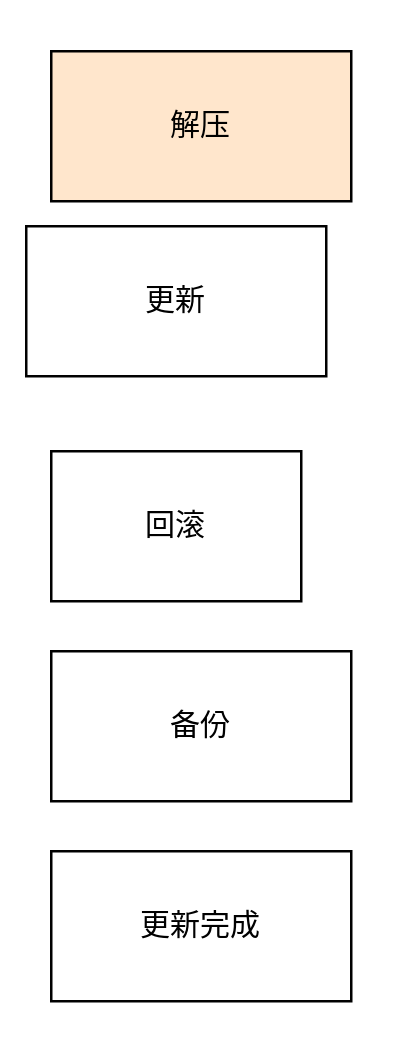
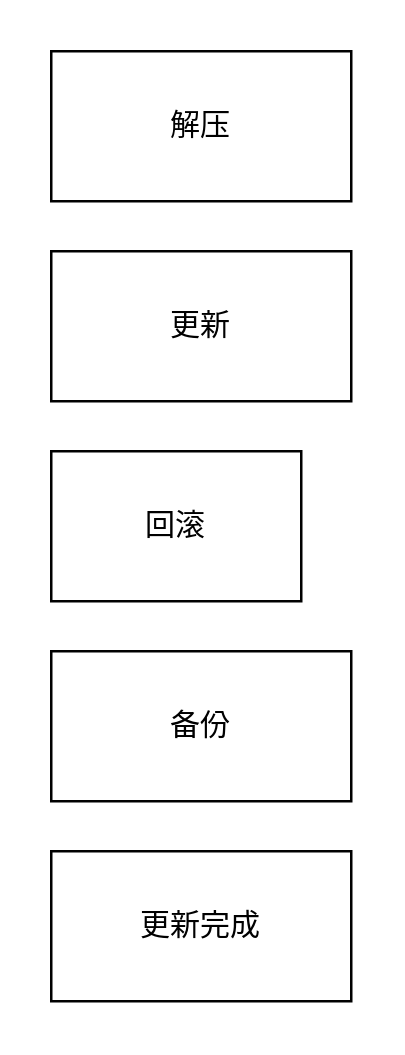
- <mxCell id="2" value="解压" style="rounded=0;whiteSpace=wrap;html=1;fillColor=#ffe6cc;" vertex="1" parent="1"><mxGeometry x="20" y="20" width="120" height="60" as="geometry" /></mxCell>
+ <mxCell id="2" value="解压" style="rounded=0;whiteSpace=wrap;html=1;" vertex="1" parent="1"><mxGeometry x="20" y="20" width="120" height="60" as="geometry" /></mxCell>
- <mxCell id="3" value="更新" style="rounded=0;whiteSpace=wrap;html=1;" vertex="1" parent="1"><mxGeometry x="10" y="90" width="120" height="60" as="geometry" /></mxCell>
+ <mxCell id="3" value="更新" style="rounded=0;whiteSpace=wrap;html=1;" vertex="1" parent="1"><mxGeometry x="20" y="100" width="120" height="60" as="geometry" /></mxCell>
